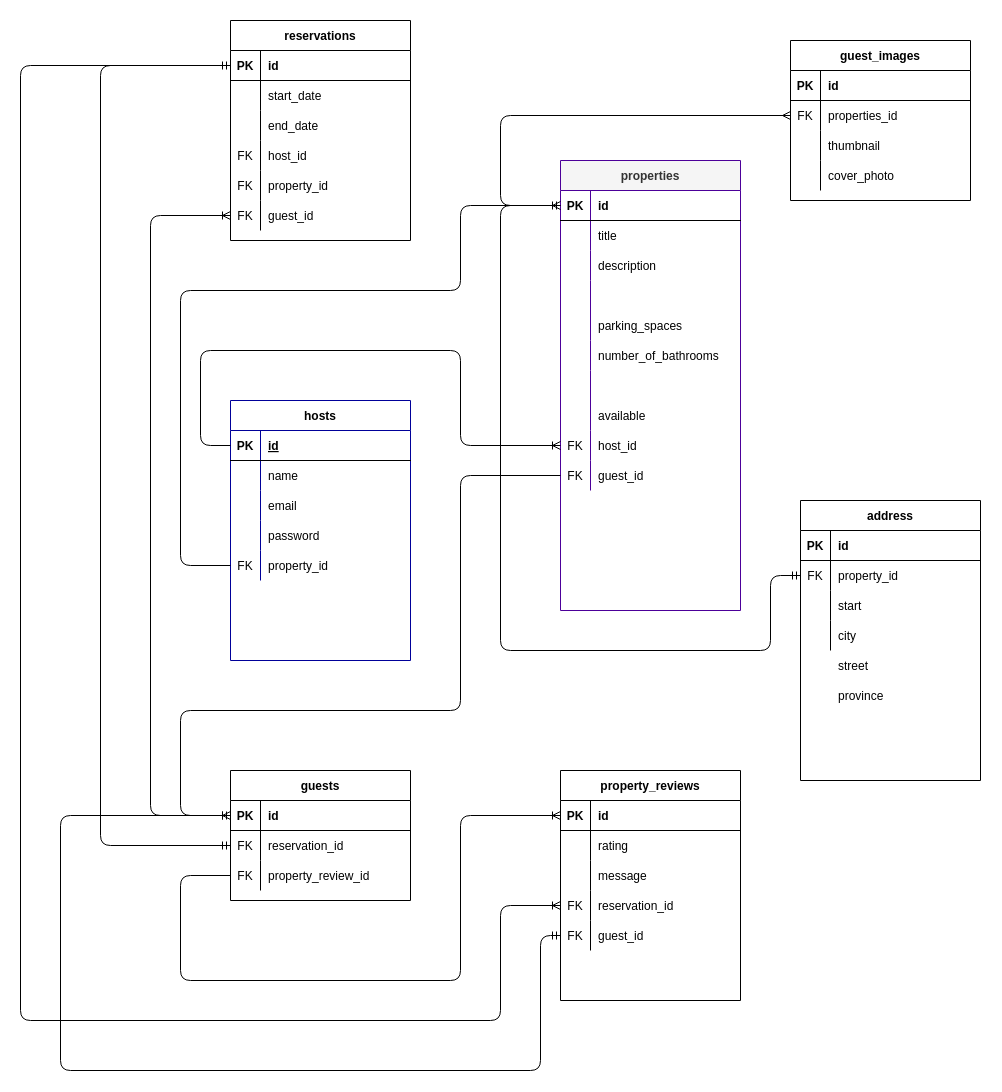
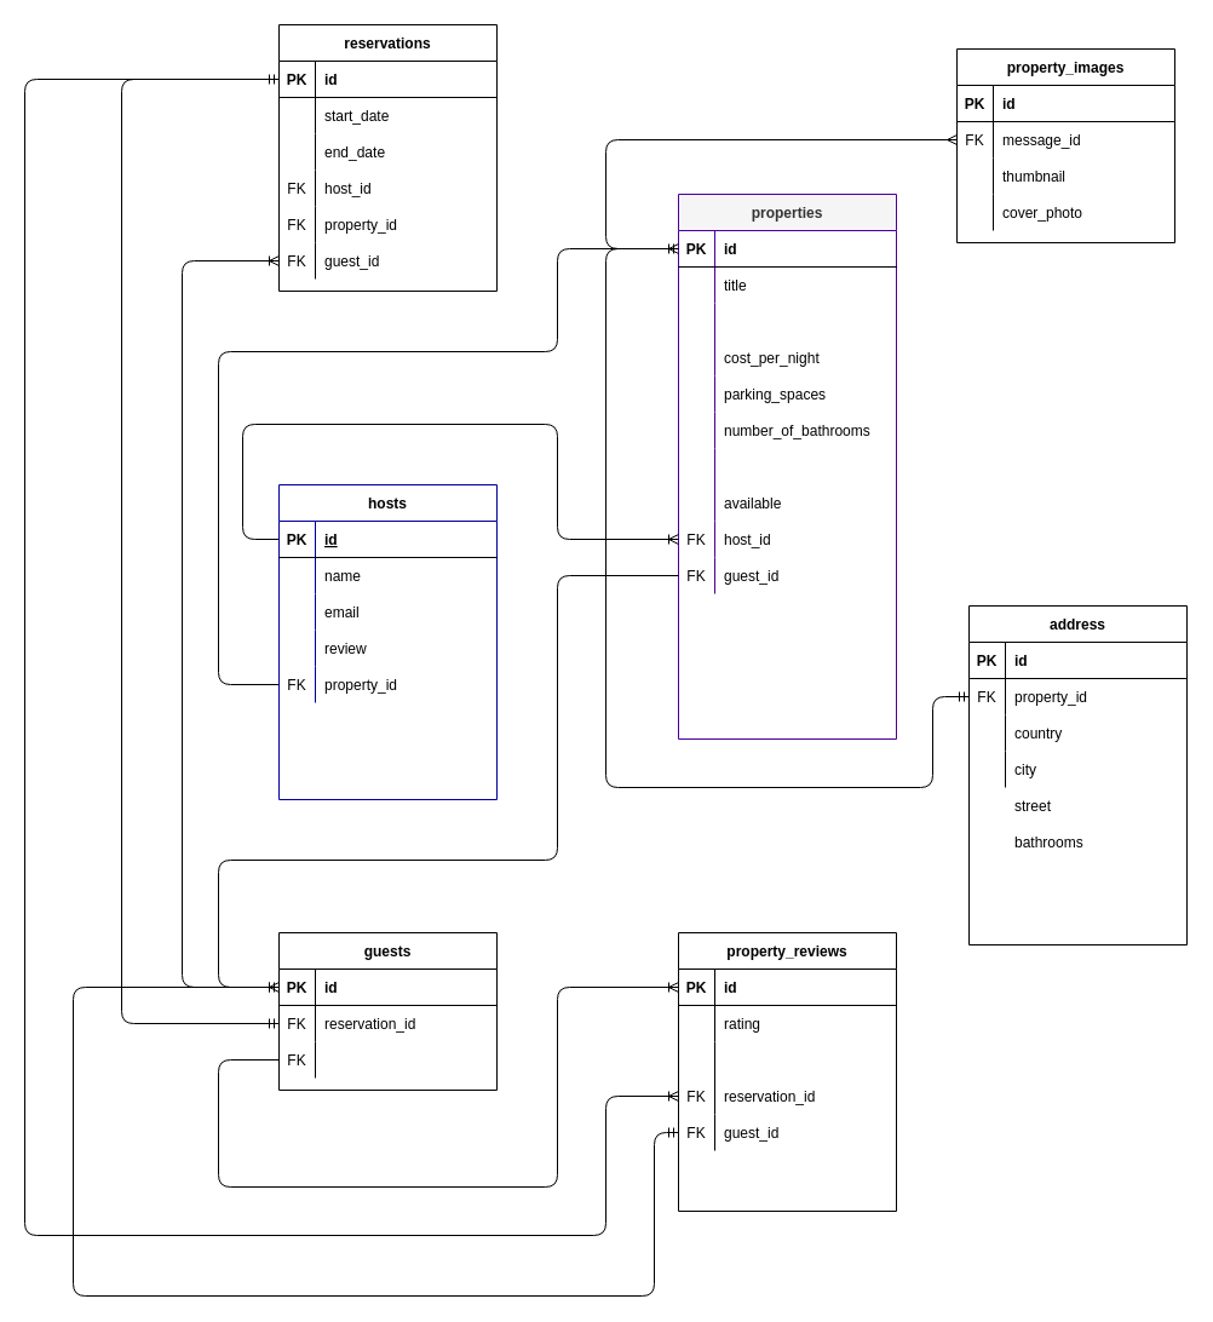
- <mxCell id="27" value="guest_images" style="shape=table;startSize=30;container=1;collapsible=1;childLayout=tableLayout;fixedRows=1;rowLines=0;fontStyle=1;align=center;resizeLast=1;" vertex="1" parent="1"><mxGeometry x="790" y="40" width="180" height="160" as="geometry" /></mxCell>
+ <mxCell id="27" value="property_images" style="shape=table;startSize=30;container=1;collapsible=1;childLayout=tableLayout;fixedRows=1;rowLines=0;fontStyle=1;align=center;resizeLast=1;" vertex="1" parent="1"><mxGeometry x="790" y="40" width="180" height="160" as="geometry" /></mxCell>
- <mxCell id="33" value="properties_id" style="shape=partialRectangle;connectable=0;fillColor=none;top=0;left=0;bottom=0;right=0;align=left;spacingLeft=6;overflow=hidden;" vertex="1" parent="31"><mxGeometry x="30" width="150" height="30" as="geometry" /></mxCell>
+ <mxCell id="33" value="message_id" style="shape=partialRectangle;connectable=0;fillColor=none;top=0;left=0;bottom=0;right=0;align=left;spacingLeft=6;overflow=hidden;" vertex="1" parent="31"><mxGeometry x="30" width="150" height="30" as="geometry" /></mxCell>
- <mxCell id="49" value="description" style="shape=partialRectangle;connectable=0;fillColor=none;top=0;left=0;bottom=0;right=0;align=left;spacingLeft=6;overflow=hidden;" vertex="1" parent="47"><mxGeometry x="30" width="150" height="30" as="geometry" /></mxCell>
+ <mxCell id="52" value="cost_per_night" style="shape=partialRectangle;connectable=0;fillColor=none;top=0;left=0;bottom=0;right=0;align=left;spacingLeft=6;overflow=hidden;" vertex="1" parent="50"><mxGeometry x="30" width="150" height="30" as="geometry" /></mxCell>
- <mxCell id="99" value="password" style="shape=partialRectangle;connectable=0;fillColor=none;top=0;left=0;bottom=0;right=0;align=left;spacingLeft=6;overflow=hidden;" vertex="1" parent="97"><mxGeometry x="30" width="150" height="30" as="geometry" /></mxCell>
+ <mxCell id="99" value="review" style="shape=partialRectangle;connectable=0;fillColor=none;top=0;left=0;bottom=0;right=0;align=left;spacingLeft=6;overflow=hidden;" vertex="1" parent="97"><mxGeometry x="30" width="150" height="30" as="geometry" /></mxCell>
- <mxCell id="11" value="start" style="shape=partialRectangle;connectable=0;fillColor=none;top=0;left=0;bottom=0;right=0;align=left;spacingLeft=6;overflow=hidden;" vertex="1" parent="9"><mxGeometry x="30" width="150" height="30" as="geometry" /></mxCell>
+ <mxCell id="11" value="country" style="shape=partialRectangle;connectable=0;fillColor=none;top=0;left=0;bottom=0;right=0;align=left;spacingLeft=6;overflow=hidden;" vertex="1" parent="9"><mxGeometry x="30" width="150" height="30" as="geometry" /></mxCell>
- <mxCell id="22" value="province" style="shape=partialRectangle;connectable=0;fillColor=none;top=0;left=0;bottom=0;right=0;align=left;spacingLeft=6;fontStyle=0;overflow=hidden;" vertex="1" parent="20"><mxGeometry x="30" width="150" height="30" as="geometry" /></mxCell>
+ <mxCell id="22" value="bathrooms" style="shape=partialRectangle;connectable=0;fillColor=none;top=0;left=0;bottom=0;right=0;align=left;spacingLeft=6;fontStyle=0;overflow=hidden;" vertex="1" parent="20"><mxGeometry x="30" width="150" height="30" as="geometry" /></mxCell>
- <mxCell id="138" value="property_review_id" style="shape=partialRectangle;connectable=0;fillColor=none;top=0;left=0;bottom=0;right=0;align=left;spacingLeft=6;fontStyle=0;overflow=hidden;" vertex="1" parent="136"><mxGeometry x="30" width="150" height="30" as="geometry" /></mxCell>
- <mxCell id="80" value="message" style="shape=partialRectangle;connectable=0;fillColor=none;top=0;left=0;bottom=0;right=0;align=left;spacingLeft=6;overflow=hidden;" vertex="1" parent="78"><mxGeometry x="30" width="150" height="30" as="geometry" /></mxCell>
